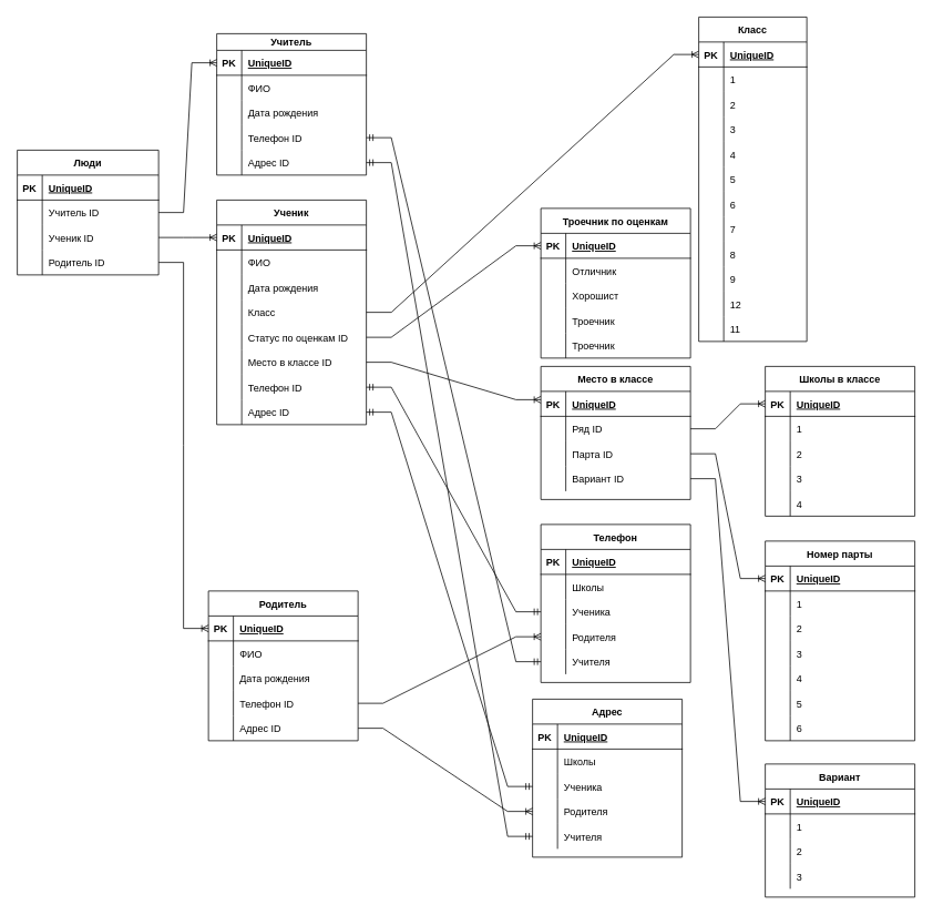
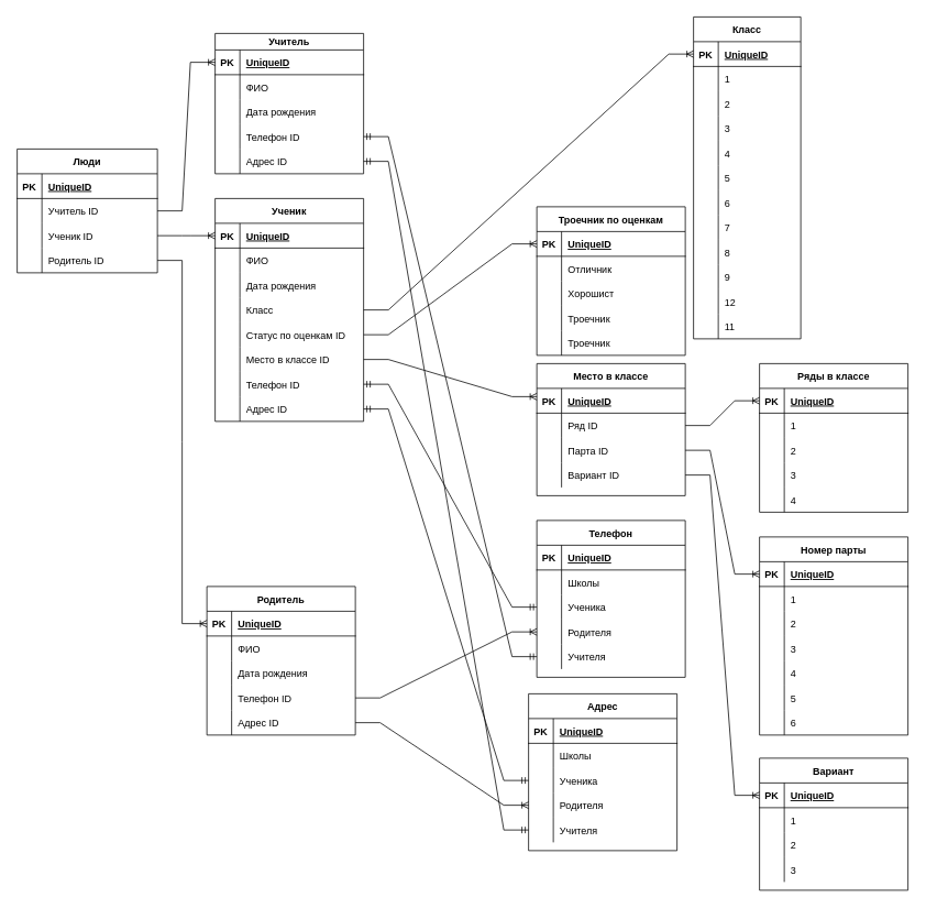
- <mxCell id="56" value="Школы в классе" style="shape=table;startSize=30;container=1;collapsible=1;childLayout=tableLayout;fixedRows=1;rowLines=0;fontStyle=1;align=center;resizeLast=1;" vertex="1" parent="1"><mxGeometry x="920" y="440" width="180" height="180" as="geometry" /></mxCell>
+ <mxCell id="56" value="Ряды в классе" style="shape=table;startSize=30;container=1;collapsible=1;childLayout=tableLayout;fixedRows=1;rowLines=0;fontStyle=1;align=center;resizeLast=1;" vertex="1" parent="1"><mxGeometry x="920" y="440" width="180" height="180" as="geometry" /></mxCell>
